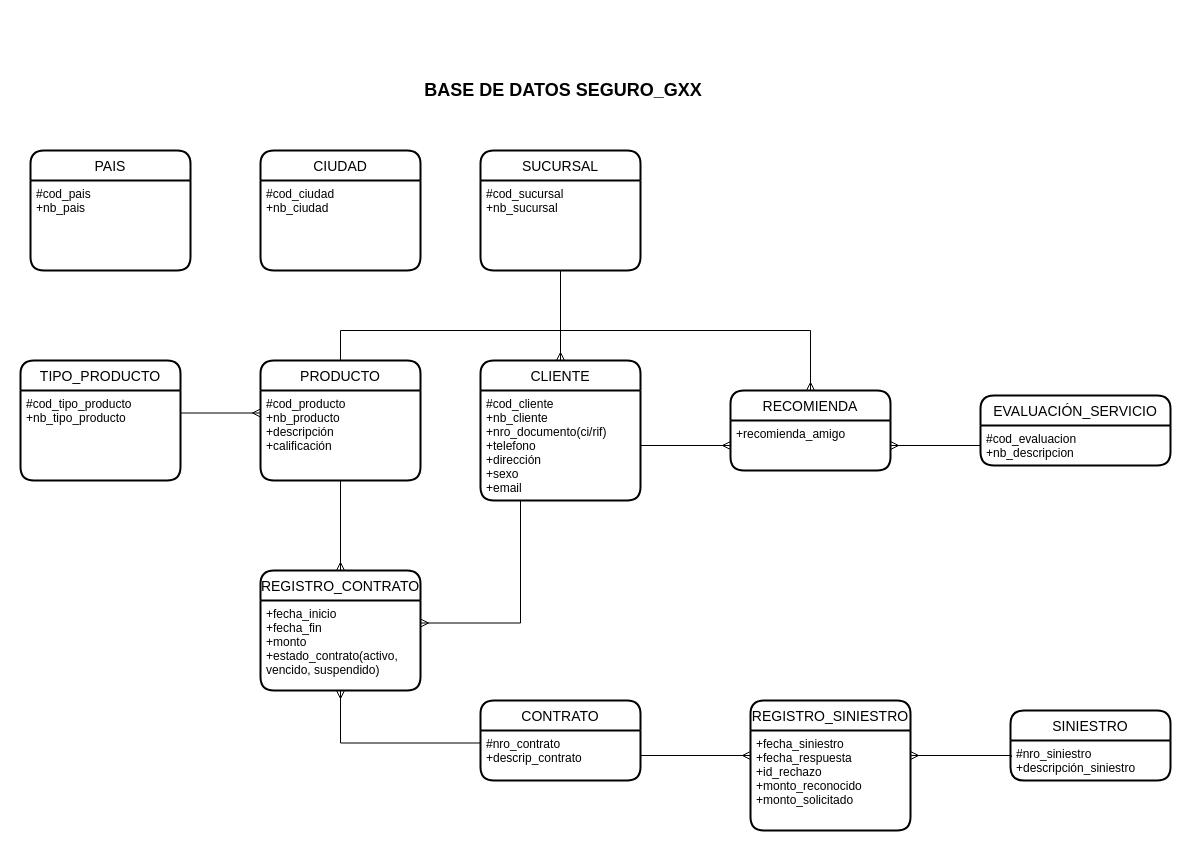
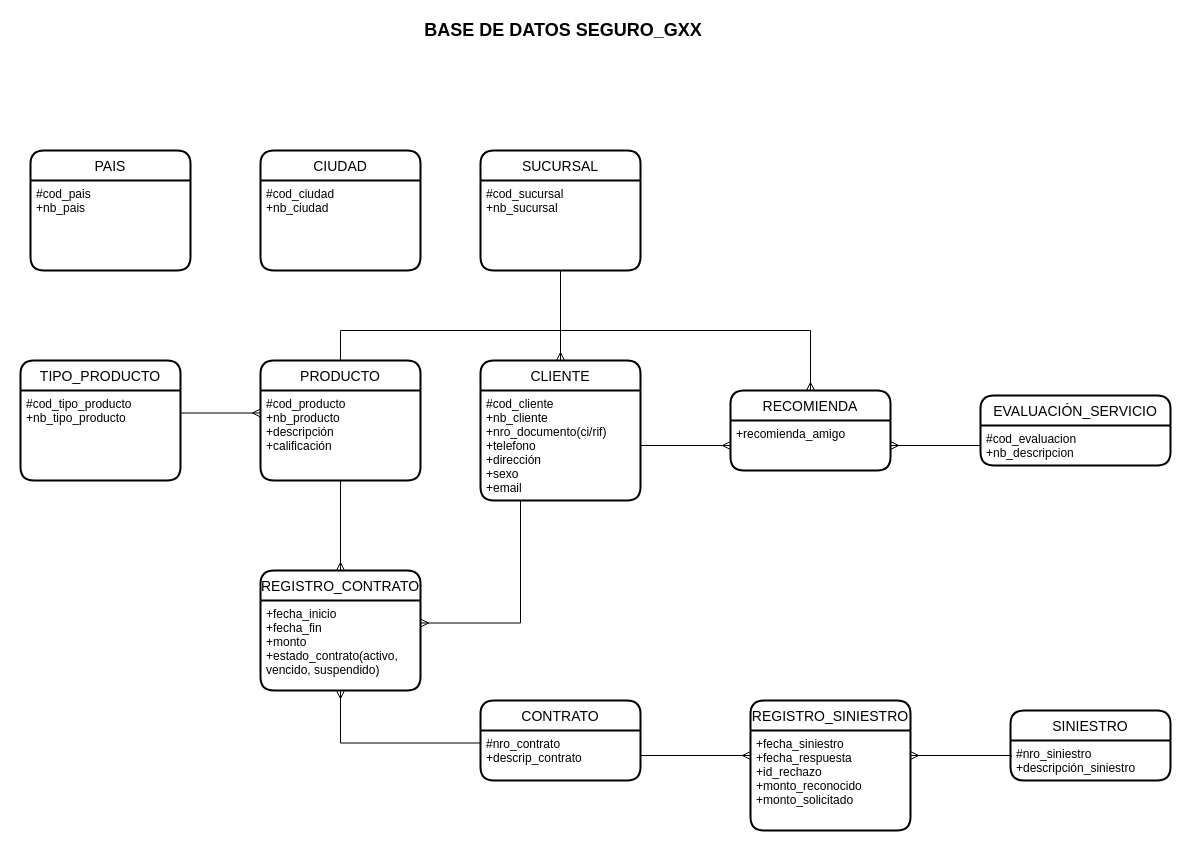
- <mxCell id="35" value="&lt;b&gt;&lt;font style=&quot;font-size: 18px&quot;&gt;&amp;nbsp;BASE DE DATOS SEGURO_GXX&lt;/font&gt;&lt;/b&gt;" style="text;html=1;align=center;verticalAlign=middle;resizable=0;points=[];autosize=1;strokeColor=none;fillColor=none;" parent="1" vertex="1"><mxGeometry x="410" y="80" width="300" height="20" as="geometry" /></mxCell>
+ <mxCell id="35" value="&lt;b&gt;&lt;font style=&quot;font-size: 18px&quot;&gt;&amp;nbsp;BASE DE DATOS SEGURO_GXX&lt;/font&gt;&lt;/b&gt;" style="text;html=1;align=center;verticalAlign=middle;resizable=0;points=[];autosize=1;strokeColor=none;fillColor=none;" parent="1" vertex="1"><mxGeometry x="410" y="20" width="300" height="20" as="geometry" /></mxCell>
